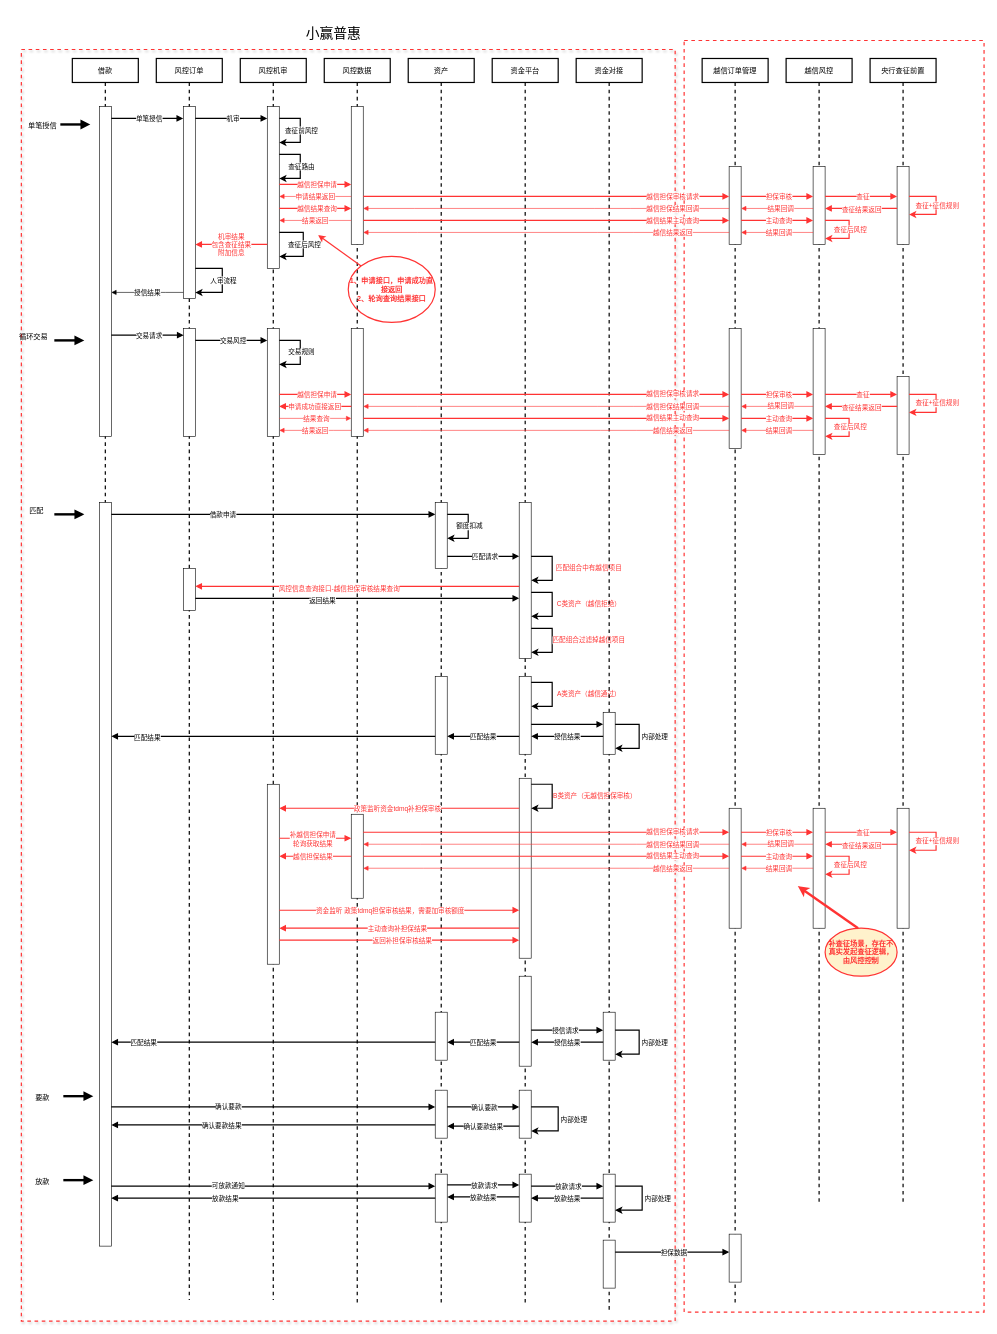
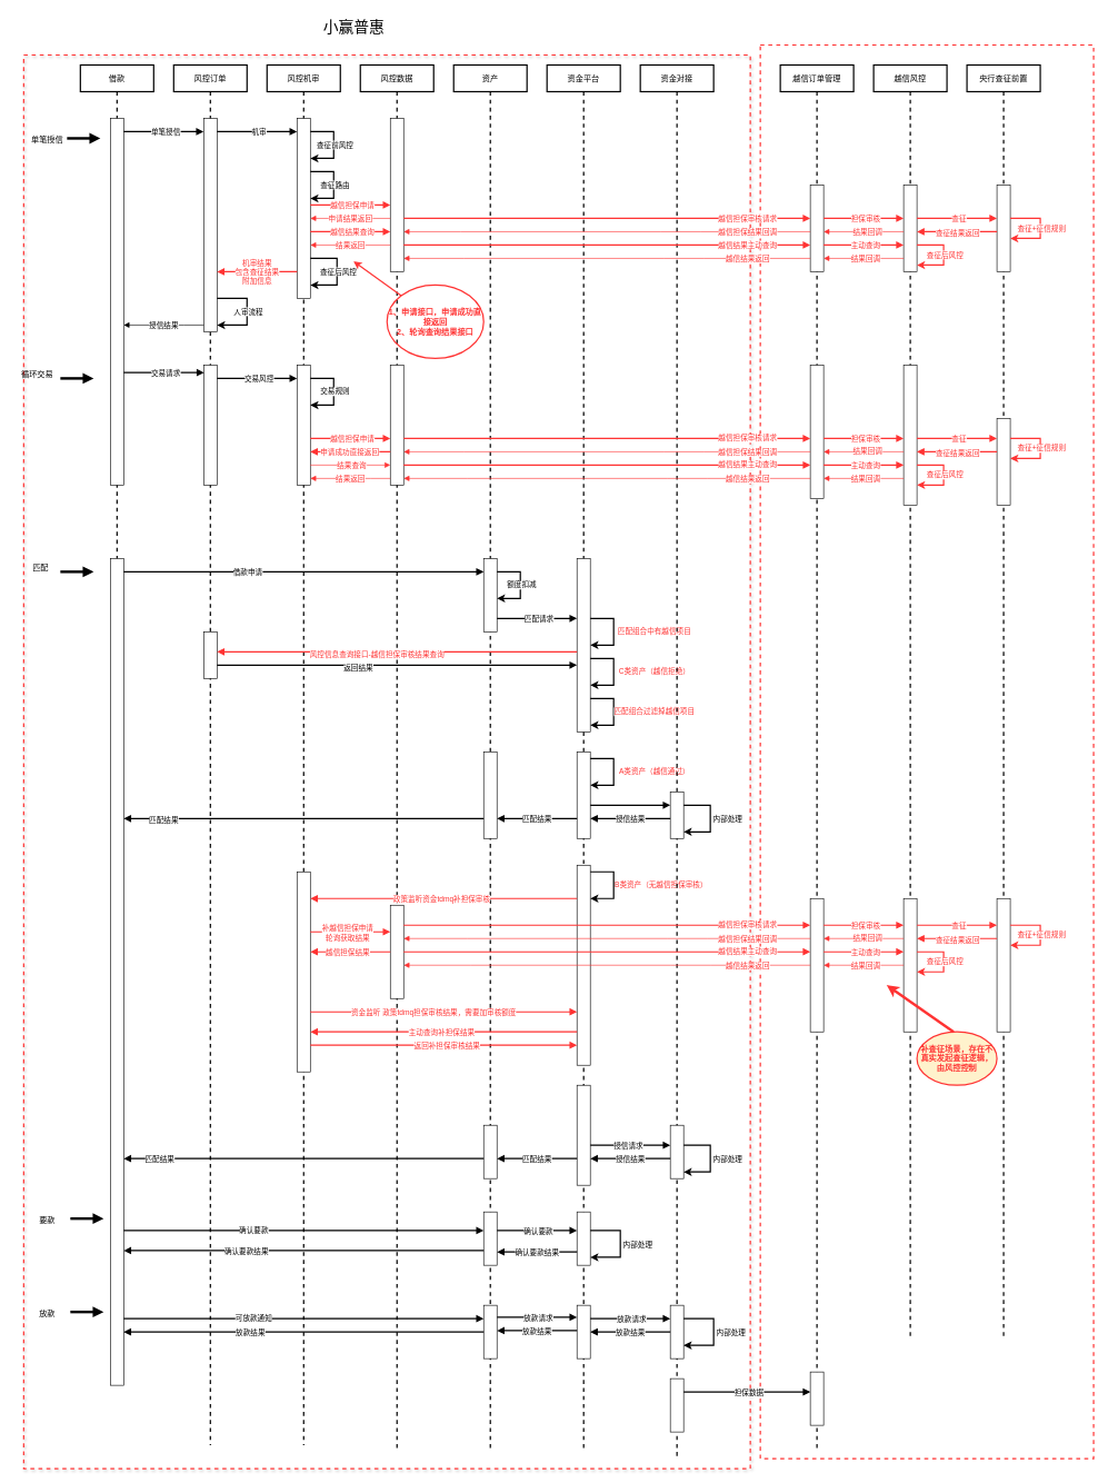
- <mxCell id="210" value="&lt;font style=&quot;font-size: 23px;&quot;&gt;小赢普惠&lt;/font&gt;" style="text;html=1;align=center;verticalAlign=middle;resizable=0;points=[];autosize=1;strokeColor=none;fillColor=none;" vertex="1" parent="1"><mxGeometry x="495" y="35" width="120" height="40" as="geometry" /></mxCell>
+ <mxCell id="210" value="&lt;font style=&quot;font-size: 23px;&quot;&gt;小赢普惠&lt;/font&gt;" style="text;html=1;align=center;verticalAlign=middle;resizable=0;points=[];autosize=1;strokeColor=none;fillColor=none;" vertex="1" parent="1"><mxGeometry x="470" y="20" width="120" height="40" as="geometry" /></mxCell>
